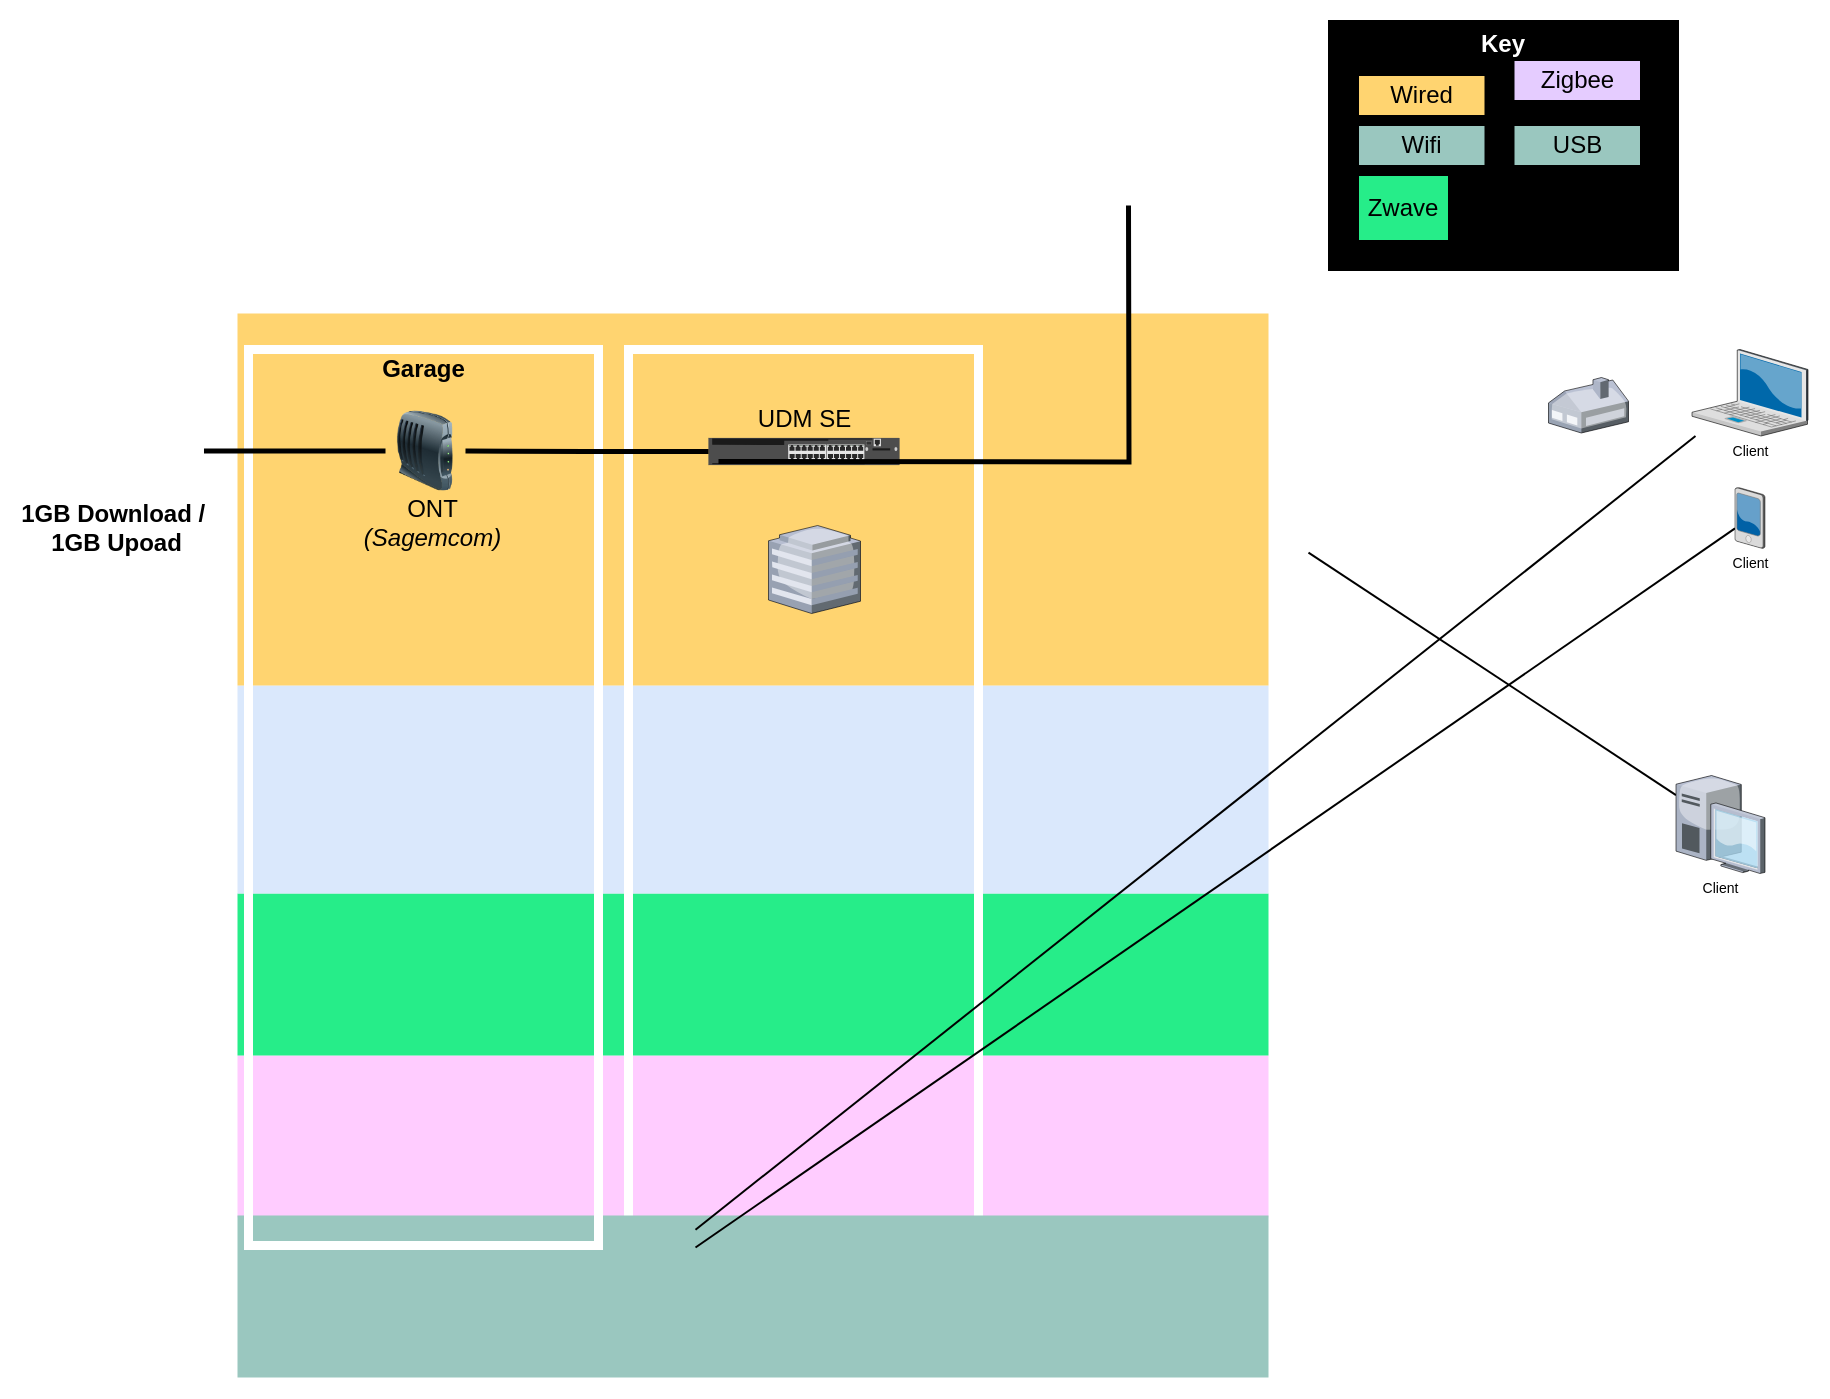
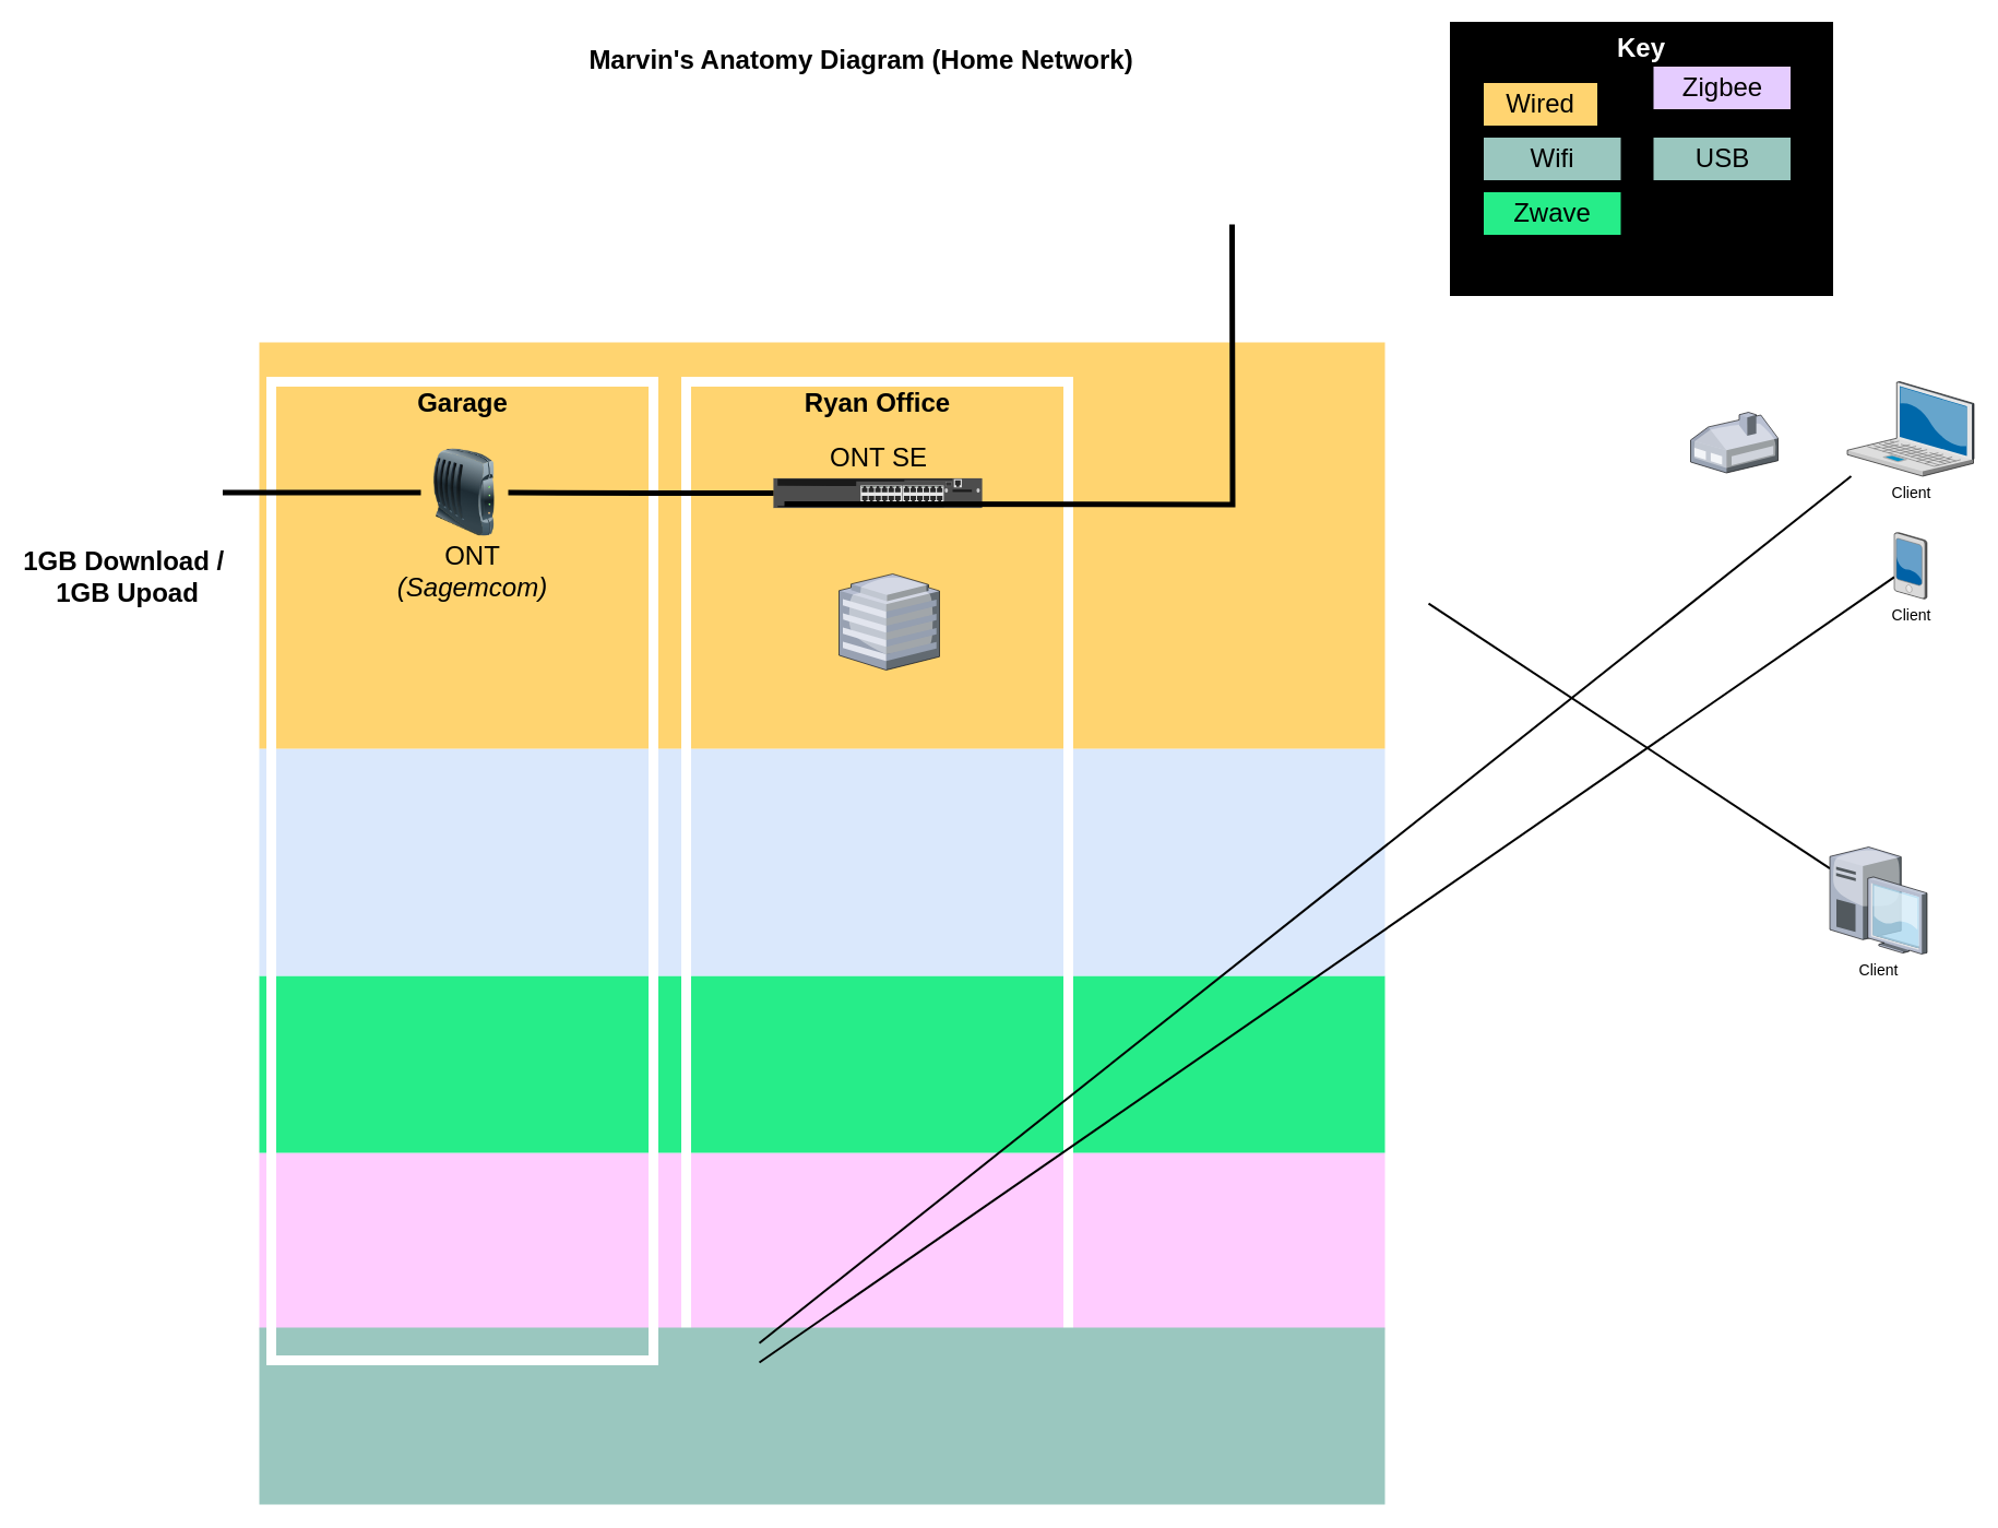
+ <mxCell id="16" value="Marvin's Anatomy Diagram (Home Network)" style="text;strokeColor=none;fillColor=none;html=1;fontSize=24;fontStyle=1;verticalAlign=middle;align=center;" parent="1" vertex="1"><mxGeometry x="248" y="35" width="1080" height="40" as="geometry" /></mxCell>
- <mxCell id="18" value="&lt;font style=&quot;font-size: 24px;&quot;&gt;Wired&lt;/font&gt;" style="rounded=0;whiteSpace=wrap;html=1;fillColor=#FFD470;" vertex="1" parent="1"><mxGeometry x="1358" y="75" width="126.5" height="40" as="geometry" /></mxCell>
+ <mxCell id="18" value="&lt;font style=&quot;font-size: 24px;&quot;&gt;Wired&lt;/font&gt;" style="rounded=0;whiteSpace=wrap;html=1;fillColor=#FFD470;" vertex="1" parent="1"><mxGeometry x="1358" y="75" width="105" height="40" as="geometry" /></mxCell>
- <mxCell id="31" value="&lt;font style=&quot;font-size: 24px;&quot;&gt;Zwave&lt;/font&gt;" style="rounded=0;whiteSpace=wrap;html=1;fillColor=#26ED89;fillStyle=solid;" vertex="1" parent="1"><mxGeometry x="1358" y="175" width="90" height="65" as="geometry" /></mxCell>
+ <mxCell id="31" value="&lt;font style=&quot;font-size: 24px;&quot;&gt;Zwave&lt;/font&gt;" style="rounded=0;whiteSpace=wrap;html=1;fillColor=#26ED89;fillStyle=solid;" vertex="1" parent="1"><mxGeometry x="1358" y="175" width="126.5" height="40" as="geometry" /></mxCell>
+ <mxCell id="26" value="Ryan Office" style="text;strokeColor=none;fillColor=none;html=1;fontSize=24;fontStyle=1;verticalAlign=middle;align=center;" vertex="1" parent="1"><mxGeometry x="708" y="349" width="190" height="40" as="geometry" /></mxCell>
- <mxCell id="30" value="UDM SE" style="text;strokeColor=none;fillColor=none;html=1;fontSize=24;fontStyle=0;verticalAlign=middle;align=center;" vertex="1" parent="1"><mxGeometry x="708.5" y="398.75" width="190" height="40" as="geometry" /></mxCell>
+ <mxCell id="30" value="ONT SE" style="text;strokeColor=none;fillColor=none;html=1;fontSize=24;fontStyle=0;verticalAlign=middle;align=center;" vertex="1" parent="1"><mxGeometry x="708.5" y="398.75" width="190" height="40" as="geometry" /></mxCell>
